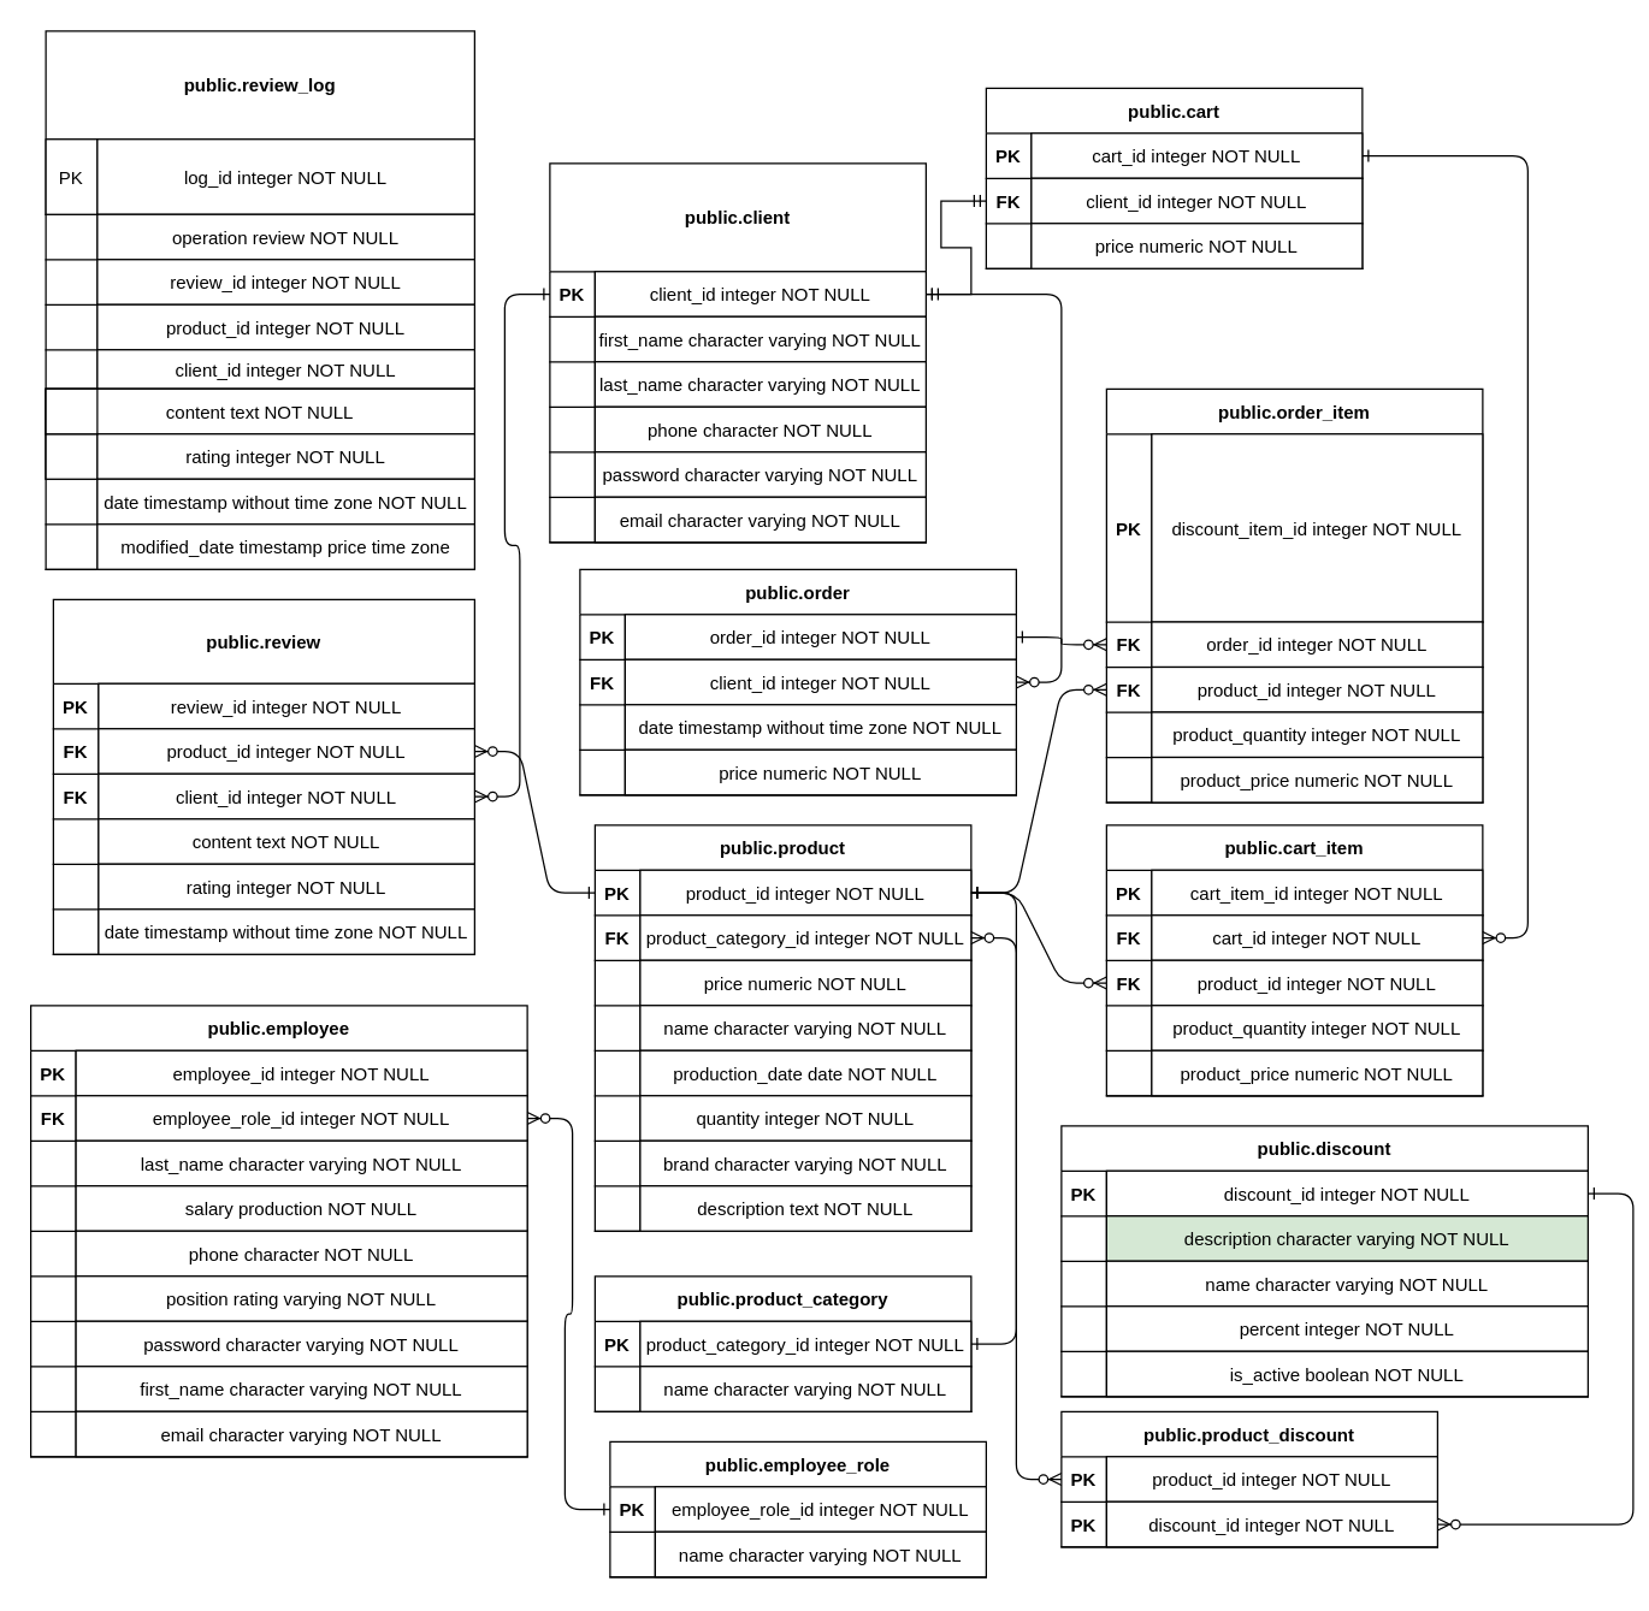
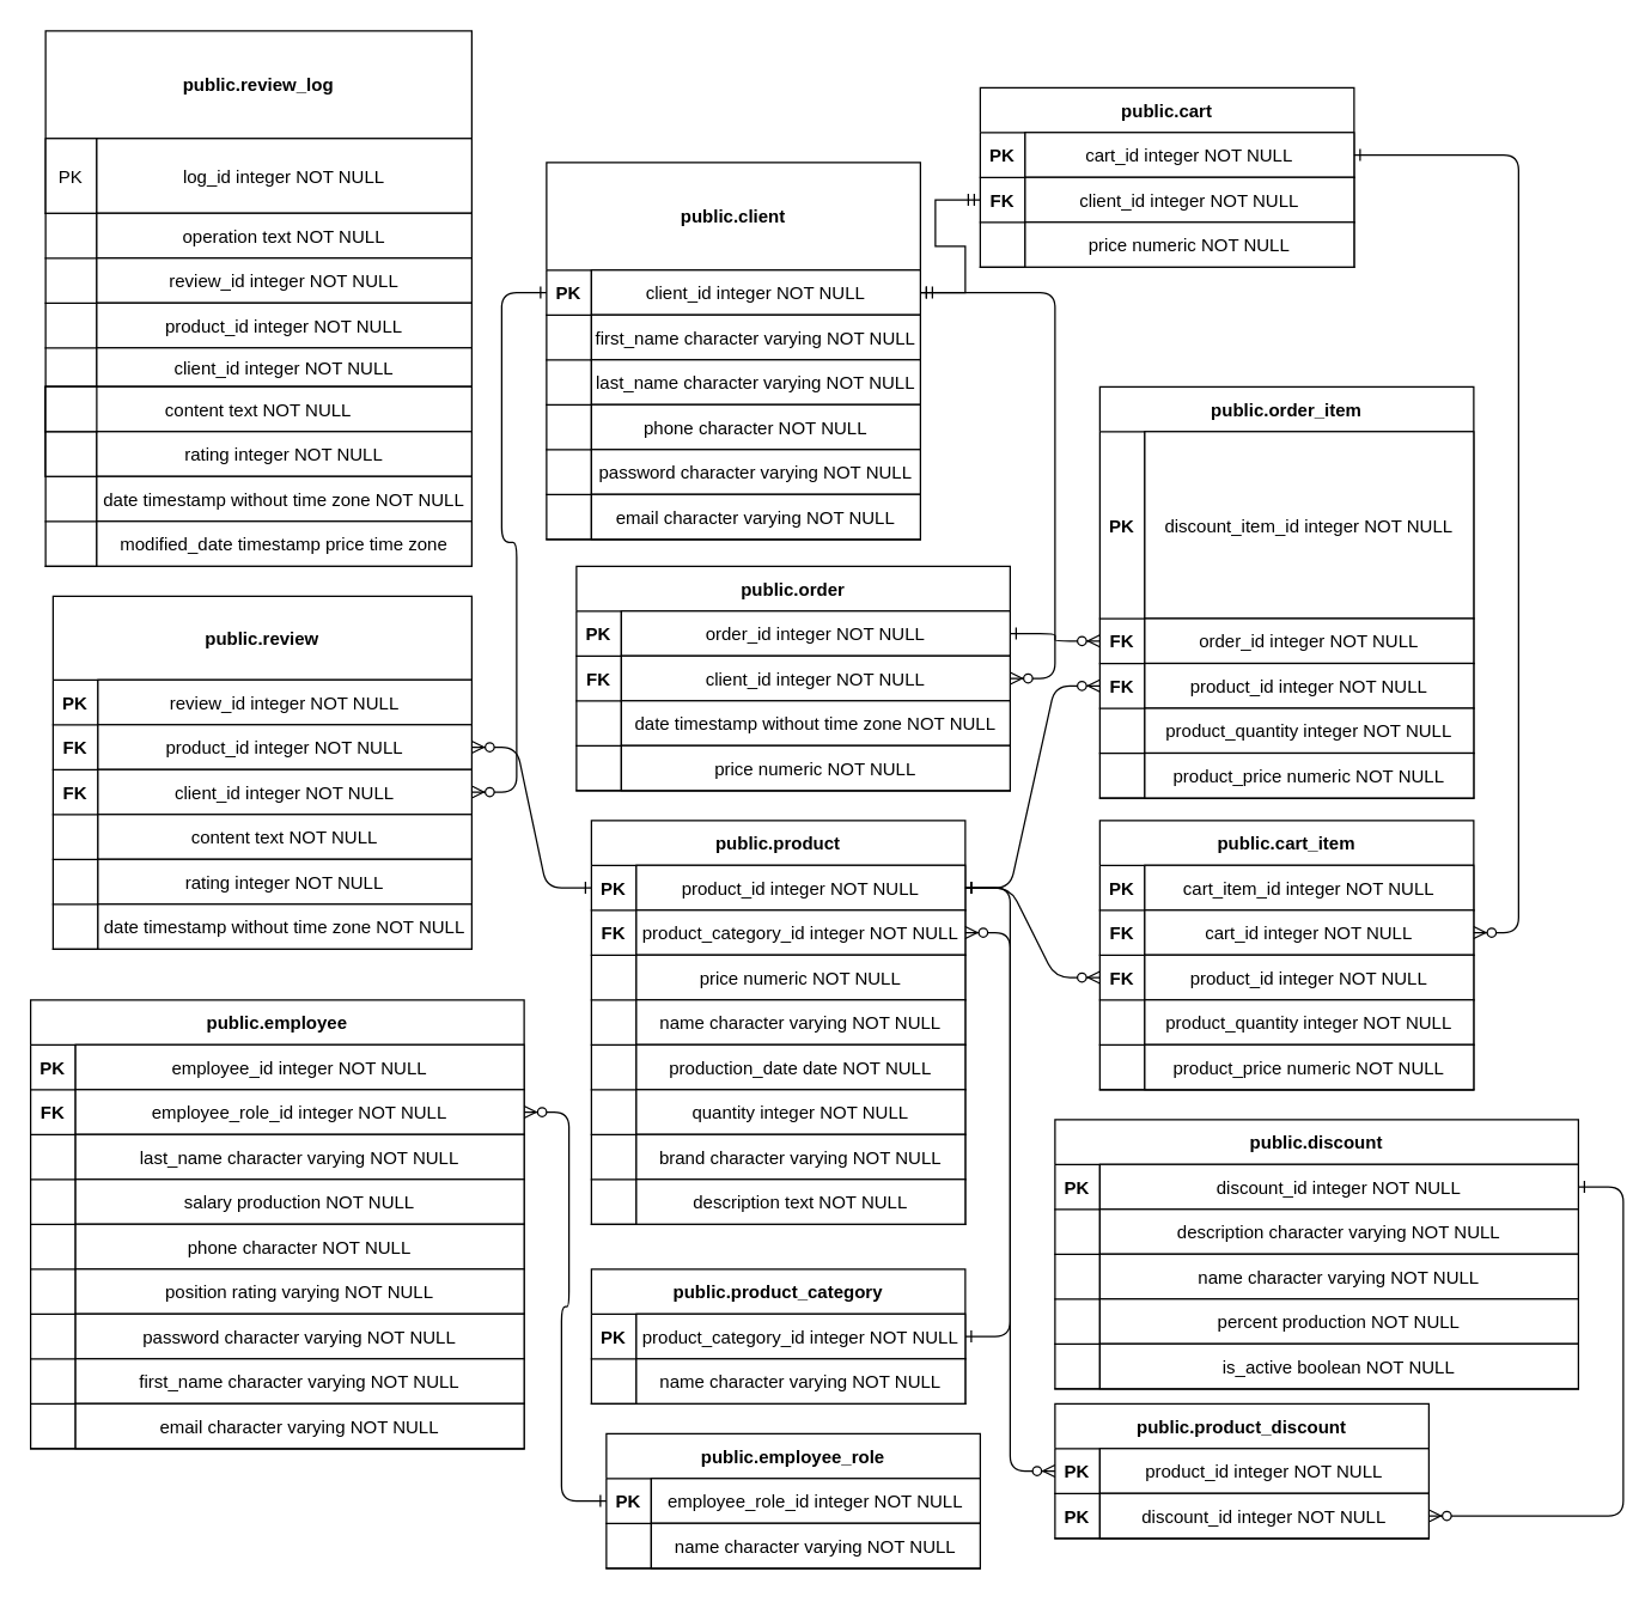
- <mxCell id="184" value="operation review NOT NULL" style="" parent="182" vertex="1"><mxGeometry x="34.2" width="250.8" height="30" as="geometry"><mxRectangle width="250.8" height="30" as="alternateBounds" /></mxGeometry></mxCell>
+ <mxCell id="184" value="operation text NOT NULL" style="" parent="182" vertex="1"><mxGeometry x="34.2" width="250.8" height="30" as="geometry"><mxRectangle width="250.8" height="30" as="alternateBounds" /></mxGeometry></mxCell>
- <mxCell id="53" value="description character varying NOT NULL" style="fillColor=#d5e8d4;" parent="51" vertex="1"><mxGeometry x="30" width="320" height="30" as="geometry"><mxRectangle width="320" height="30" as="alternateBounds" /></mxGeometry></mxCell>
+ <mxCell id="53" value="description character varying NOT NULL" style="" parent="51" vertex="1"><mxGeometry x="30" width="320" height="30" as="geometry"><mxRectangle width="320" height="30" as="alternateBounds" /></mxGeometry></mxCell>
- <mxCell id="59" value="percent integer NOT NULL" style="" parent="57" vertex="1"><mxGeometry x="30" width="320" height="30" as="geometry"><mxRectangle width="320" height="30" as="alternateBounds" /></mxGeometry></mxCell>
+ <mxCell id="59" value="percent production NOT NULL" style="" parent="57" vertex="1"><mxGeometry x="30" width="320" height="30" as="geometry"><mxRectangle width="320" height="30" as="alternateBounds" /></mxGeometry></mxCell>
